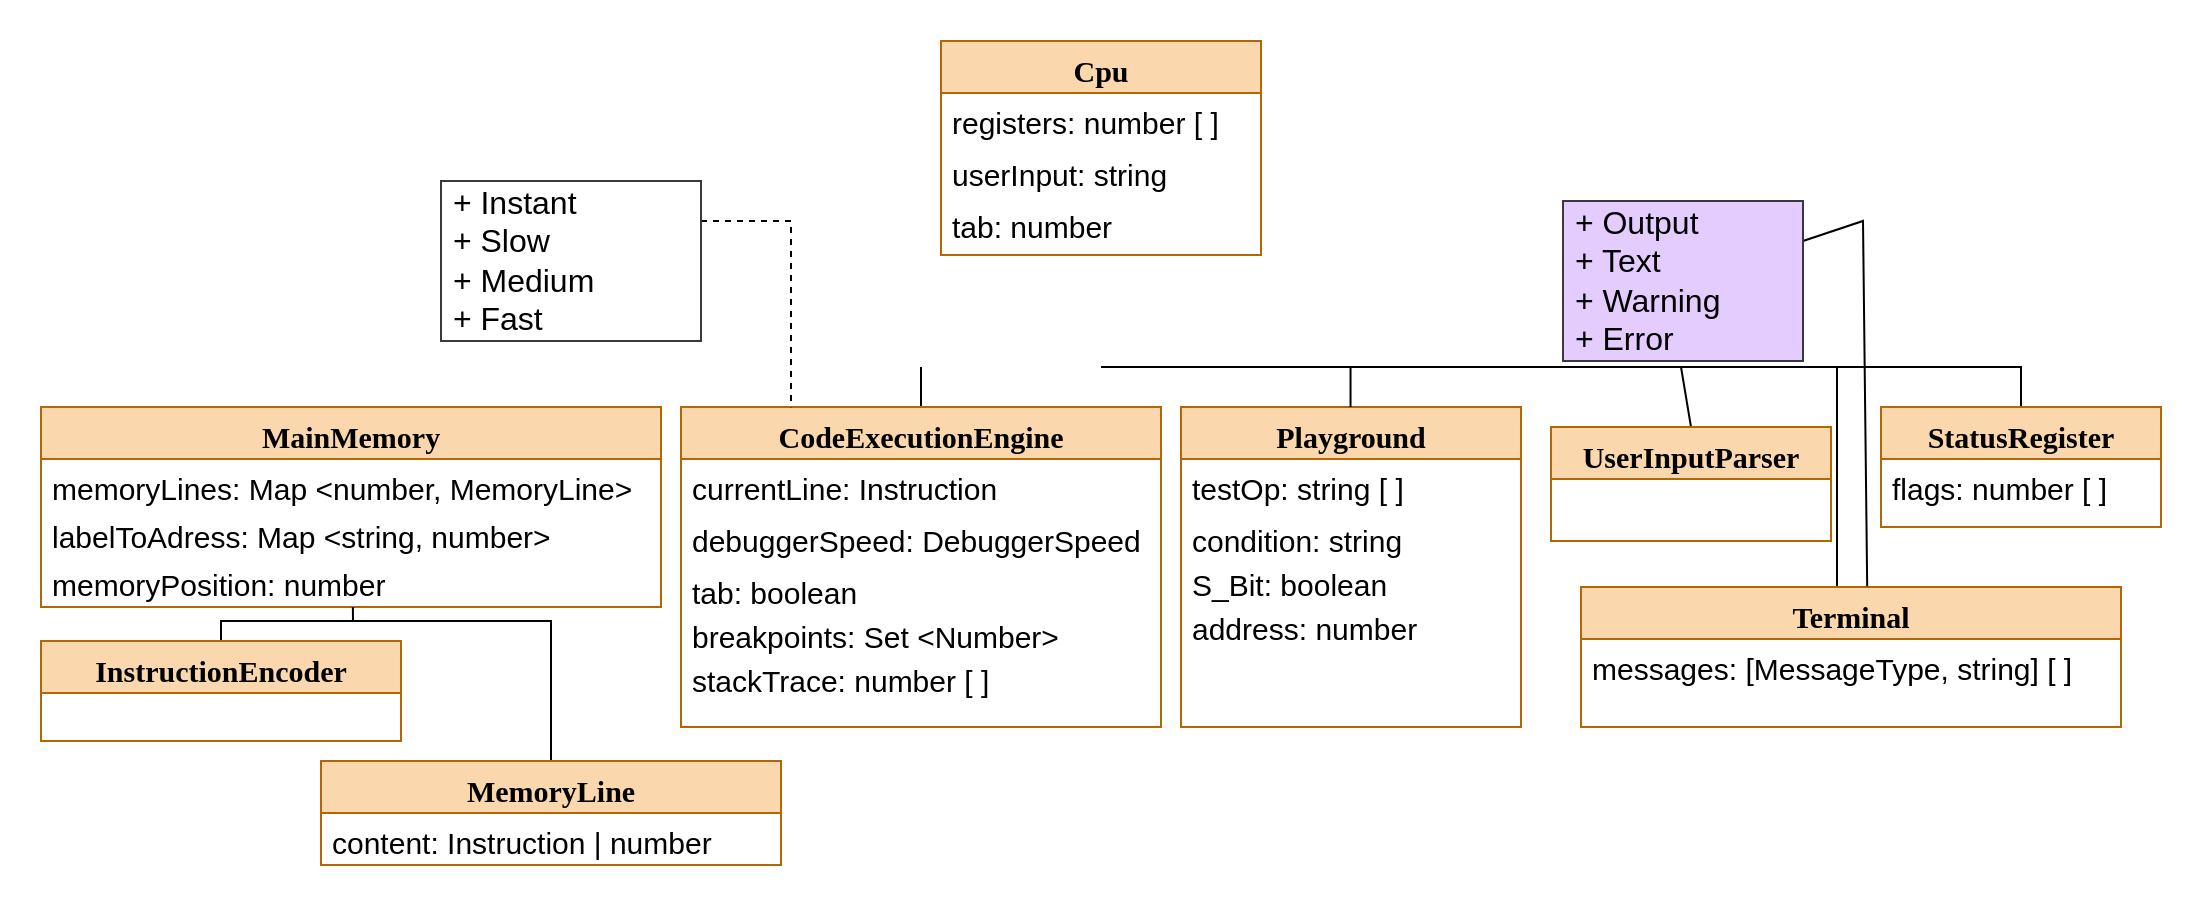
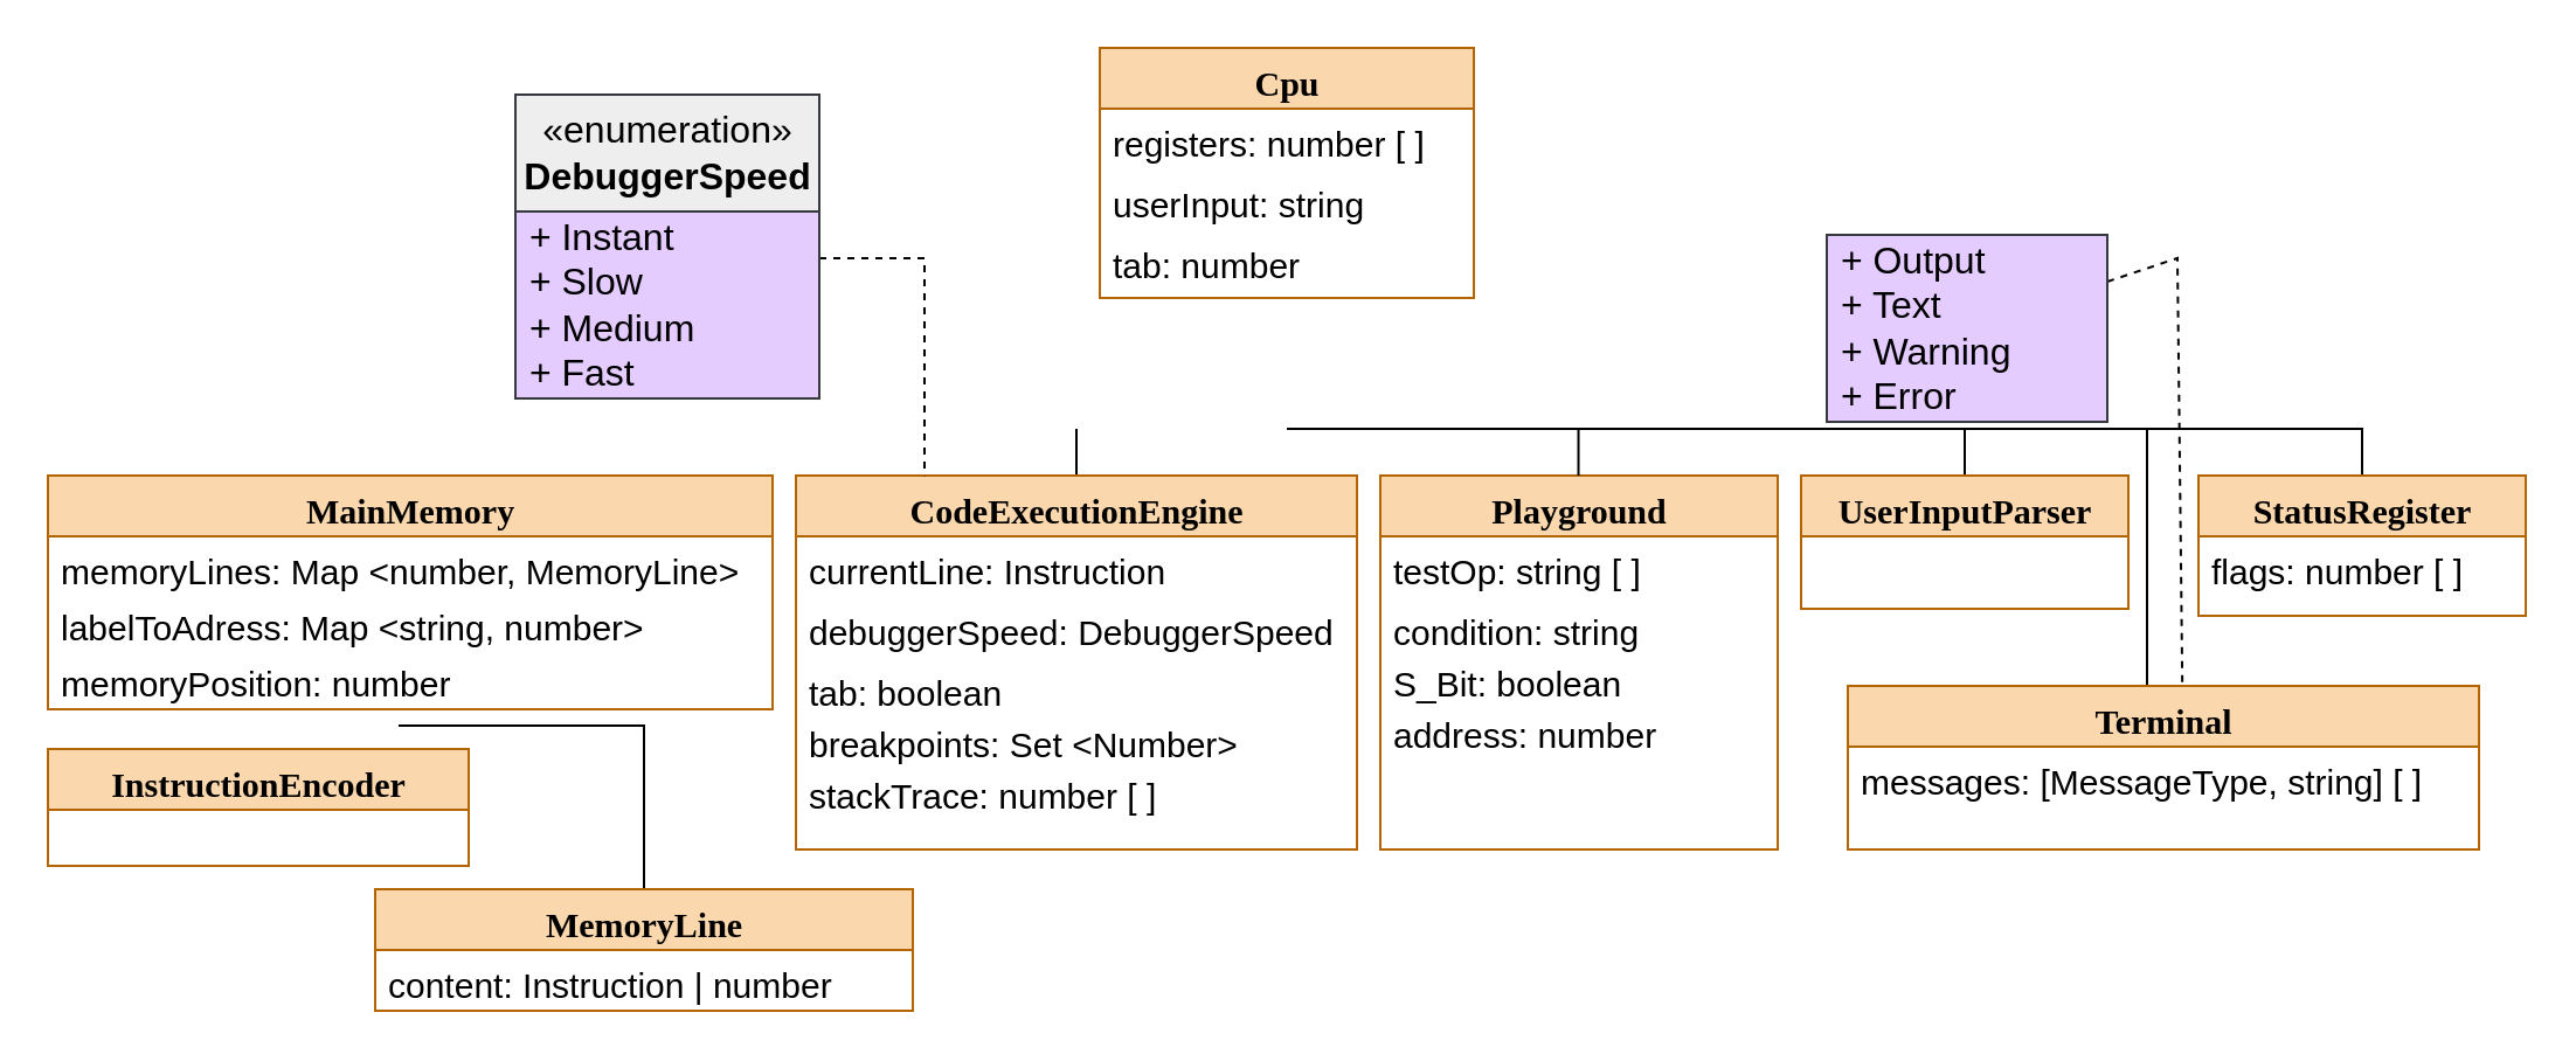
+ <mxCell id="34" value="«enumeration»&lt;br&gt;&lt;b&gt;DebuggerSpeed&lt;/b&gt;" style="html=1;hachureGap=4;pointerEvents=0;fontSize=16;fillColor=#eeeeee;strokeColor=#36393d;" parent="1" vertex="1"><mxGeometry x="220" y="40" width="130" height="50" as="geometry" /></mxCell>
- <mxCell id="36" value="&lt;div&gt;&amp;nbsp;+ Instant &lt;br&gt;&lt;/div&gt;&lt;div&gt;&amp;nbsp;+ Slow&lt;br&gt;&lt;/div&gt;&lt;div&gt;&amp;nbsp;+ Medium&lt;br&gt;&lt;/div&gt;&lt;div&gt;&amp;nbsp;+ Fast&lt;br&gt;&lt;/div&gt;" style="html=1;hachureGap=4;pointerEvents=0;fontSize=16;fillColor=#ffffff;strokeColor=#36393d;align=left;" parent="1" vertex="1"><mxGeometry x="220" y="90" width="130" height="80" as="geometry" /></mxCell>
+ <mxCell id="36" value="&lt;div&gt;&amp;nbsp;+ Instant &lt;br&gt;&lt;/div&gt;&lt;div&gt;&amp;nbsp;+ Slow&lt;br&gt;&lt;/div&gt;&lt;div&gt;&amp;nbsp;+ Medium&lt;br&gt;&lt;/div&gt;&lt;div&gt;&amp;nbsp;+ Fast&lt;br&gt;&lt;/div&gt;" style="html=1;hachureGap=4;pointerEvents=0;fontSize=16;fillColor=#E5CCFF;strokeColor=#36393d;align=left;" parent="1" vertex="1"><mxGeometry x="220" y="90" width="130" height="80" as="geometry" /></mxCell>
- <mxCell id="32" style="edgeStyle=none;rounded=0;orthogonalLoop=1;jettySize=auto;html=1;exitX=1;exitY=0.25;exitDx=0;exitDy=0;fontSize=16;endArrow=none;endFill=0;startSize=14;endSize=14;sourcePerimeterSpacing=8;targetPerimeterSpacing=8;dashed=0;entryX=0.53;entryY=-0.005;entryDx=0;entryDy=0;entryPerimeter=0;" parent="1" source="33" target="21" edge="1"><mxGeometry relative="1" as="geometry"><mxPoint x="931" y="280" as="targetPoint" /><Array as="points"><mxPoint x="931" y="110" /></Array></mxGeometry></mxCell>
+ <mxCell id="32" style="edgeStyle=none;rounded=0;orthogonalLoop=1;jettySize=auto;html=1;exitX=1;exitY=0.25;exitDx=0;exitDy=0;fontSize=16;endArrow=none;endFill=0;startSize=14;endSize=14;sourcePerimeterSpacing=8;targetPerimeterSpacing=8;dashed=1;entryX=0.53;entryY=-0.005;entryDx=0;entryDy=0;entryPerimeter=0;" parent="1" source="33" target="21" edge="1"><mxGeometry relative="1" as="geometry"><mxPoint x="931" y="280" as="targetPoint" /><Array as="points"><mxPoint x="931" y="110" /></Array></mxGeometry></mxCell>
- <mxCell id="24" value="UserInputParser" style="swimlane;html=1;fontStyle=1;align=center;verticalAlign=top;childLayout=stackLayout;horizontal=1;startSize=26;horizontalStack=0;resizeParent=1;resizeLast=0;collapsible=0;marginBottom=0;swimlaneFillColor=#ffffff;rounded=0;shadow=0;comic=0;labelBackgroundColor=none;strokeWidth=1;fillColor=#fad7ac;fontFamily=Verdana;fontSize=15;strokeColor=#b46504;" parent="1" vertex="1"><mxGeometry x="775" y="213" width="140" height="57" as="geometry"><mxRectangle x="90" y="83" width="60" height="26" as="alternateBounds" /></mxGeometry></mxCell>
+ <mxCell id="24" value="UserInputParser" style="swimlane;html=1;fontStyle=1;align=center;verticalAlign=top;childLayout=stackLayout;horizontal=1;startSize=26;horizontalStack=0;resizeParent=1;resizeLast=0;collapsible=0;marginBottom=0;swimlaneFillColor=#ffffff;rounded=0;shadow=0;comic=0;labelBackgroundColor=none;strokeWidth=1;fillColor=#fad7ac;fontFamily=Verdana;fontSize=15;strokeColor=#b46504;" parent="1" vertex="1"><mxGeometry x="770" y="203" width="140" height="57" as="geometry"><mxRectangle x="90" y="83" width="60" height="26" as="alternateBounds" /></mxGeometry></mxCell>
- <mxCell id="30" style="edgeStyle=none;rounded=0;orthogonalLoop=1;jettySize=auto;html=1;exitX=0.5;exitY=0;exitDx=0;exitDy=0;entryX=0.503;entryY=1;entryDx=0;entryDy=0;entryPerimeter=0;endArrow=none;endFill=0;startSize=14;endSize=14;sourcePerimeterSpacing=8;targetPerimeterSpacing=8;" parent="1" source="31" target="9" edge="1"><mxGeometry relative="1" as="geometry"><Array as="points"><mxPoint x="110" y="310" /><mxPoint x="176" y="310" /></Array></mxGeometry></mxCell>
